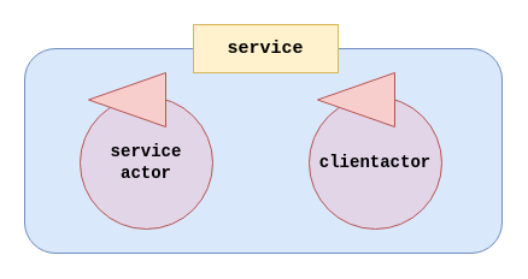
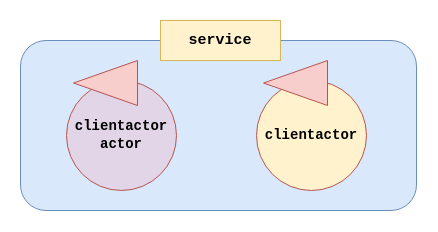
- <mxCell id="4" value="&lt;font style=&quot;font-size: 14px&quot;&gt;&lt;b&gt;service&lt;br&gt;actor&lt;/b&gt;&lt;/font&gt;" style="ellipse;whiteSpace=wrap;html=1;aspect=fixed;fontFamily=Courier New;fontSize=15;fillColor=#e1d5e7;strokeColor=#B85450;" parent="1" vertex="1"><mxGeometry x="66" y="80" width="110" height="110" as="geometry" /></mxCell>
+ <mxCell id="4" value="&lt;font style=&quot;font-size: 14px&quot;&gt;&lt;b&gt;clientactor&lt;br&gt;actor&lt;/b&gt;&lt;/font&gt;" style="ellipse;whiteSpace=wrap;html=1;aspect=fixed;fontFamily=Courier New;fontSize=15;fillColor=#e1d5e7;strokeColor=#B85450;" parent="1" vertex="1"><mxGeometry x="66" y="80" width="110" height="110" as="geometry" /></mxCell>
- <mxCell id="6" value="&lt;font style=&quot;font-size: 14px&quot;&gt;&lt;b&gt;clientactor&lt;/b&gt;&lt;/font&gt;" style="ellipse;whiteSpace=wrap;html=1;aspect=fixed;fontFamily=Courier New;fontSize=15;fillColor=#e1d5e7;strokeColor=#B85450;" parent="1" vertex="1"><mxGeometry x="256" y="80" width="110" height="110" as="geometry" /></mxCell>
+ <mxCell id="6" value="&lt;font style=&quot;font-size: 14px&quot;&gt;&lt;b&gt;clientactor&lt;/b&gt;&lt;/font&gt;" style="ellipse;whiteSpace=wrap;html=1;aspect=fixed;fontFamily=Courier New;fontSize=15;fillColor=#fff2cc;strokeColor=#B85450;" parent="1" vertex="1"><mxGeometry x="256" y="80" width="110" height="110" as="geometry" /></mxCell>
